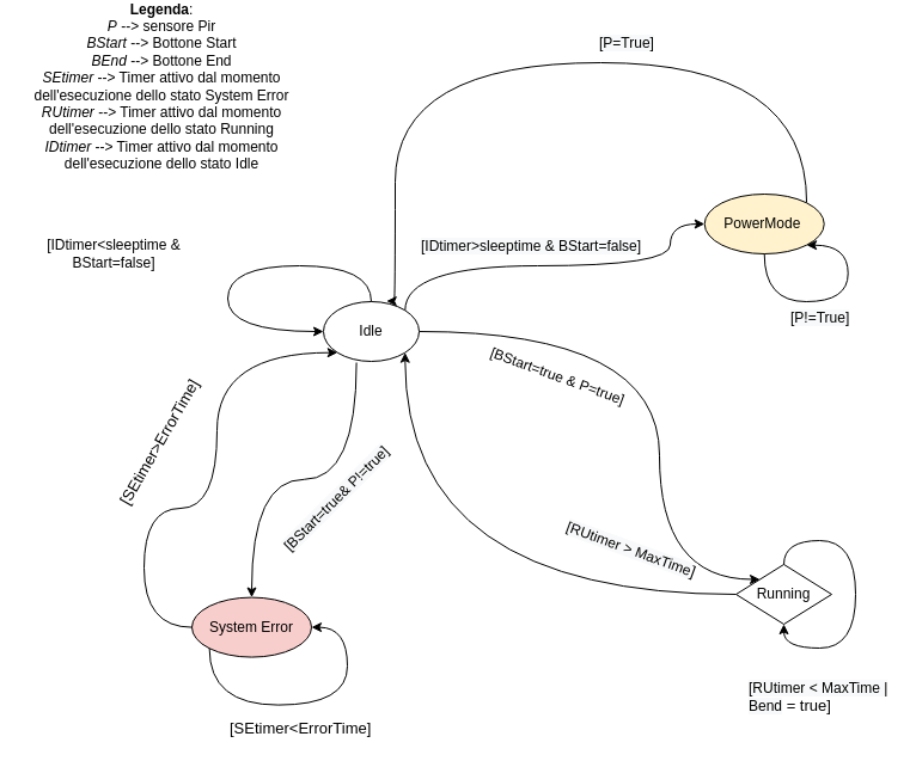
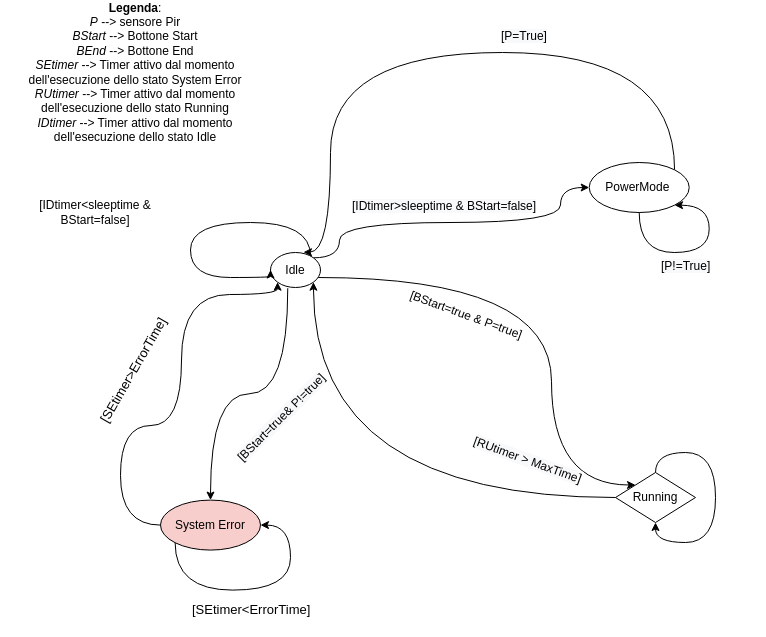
- <mxCell id="7" value="PowerMode&amp;nbsp;" style="ellipse;whiteSpace=wrap;html=1;fillColor=#fff2cc;" parent="1" vertex="1"><mxGeometry x="588.71" y="160" width="100" height="50" as="geometry" /></mxCell>
+ <mxCell id="7" value="PowerMode&amp;nbsp;" style="ellipse;whiteSpace=wrap;html=1;" parent="1" vertex="1"><mxGeometry x="588.71" y="160" width="100" height="50" as="geometry" /></mxCell>
- <mxCell id="5" value="Idle" style="ellipse;whiteSpace=wrap;html=1;" parent="1" vertex="1"><mxGeometry x="270" y="250" width="80" height="50" as="geometry" /></mxCell>
+ <mxCell id="5" value="Idle" style="ellipse;whiteSpace=wrap;html=1;" parent="1" vertex="1"><mxGeometry x="270" y="250" width="50" height="35" as="geometry" /></mxCell>
- <mxCell id="22" value="&lt;span style=&quot;color: rgb(0 , 0 , 0) ; font-family: &amp;#34;helvetica&amp;#34; ; font-size: 12px ; font-style: normal ; font-weight: 400 ; letter-spacing: normal ; text-align: center ; text-indent: 0px ; text-transform: none ; word-spacing: 0px ; background-color: rgb(248 , 249 , 250) ; display: inline ; float: none&quot;&gt;[RUtimer &amp;lt; MaxTime | Bend&lt;/span&gt;&lt;span style=&quot;font-family: &amp;#34;helvetica&amp;#34; ; font-size: 13px ; text-align: center ; background-color: rgb(255 , 255 , 255)&quot;&gt;&amp;nbsp;= true]&lt;/span&gt;" style="text;whiteSpace=wrap;html=1;" parent="1" vertex="1"><mxGeometry x="623.71" y="560" width="120" height="40" as="geometry" /></mxCell>
